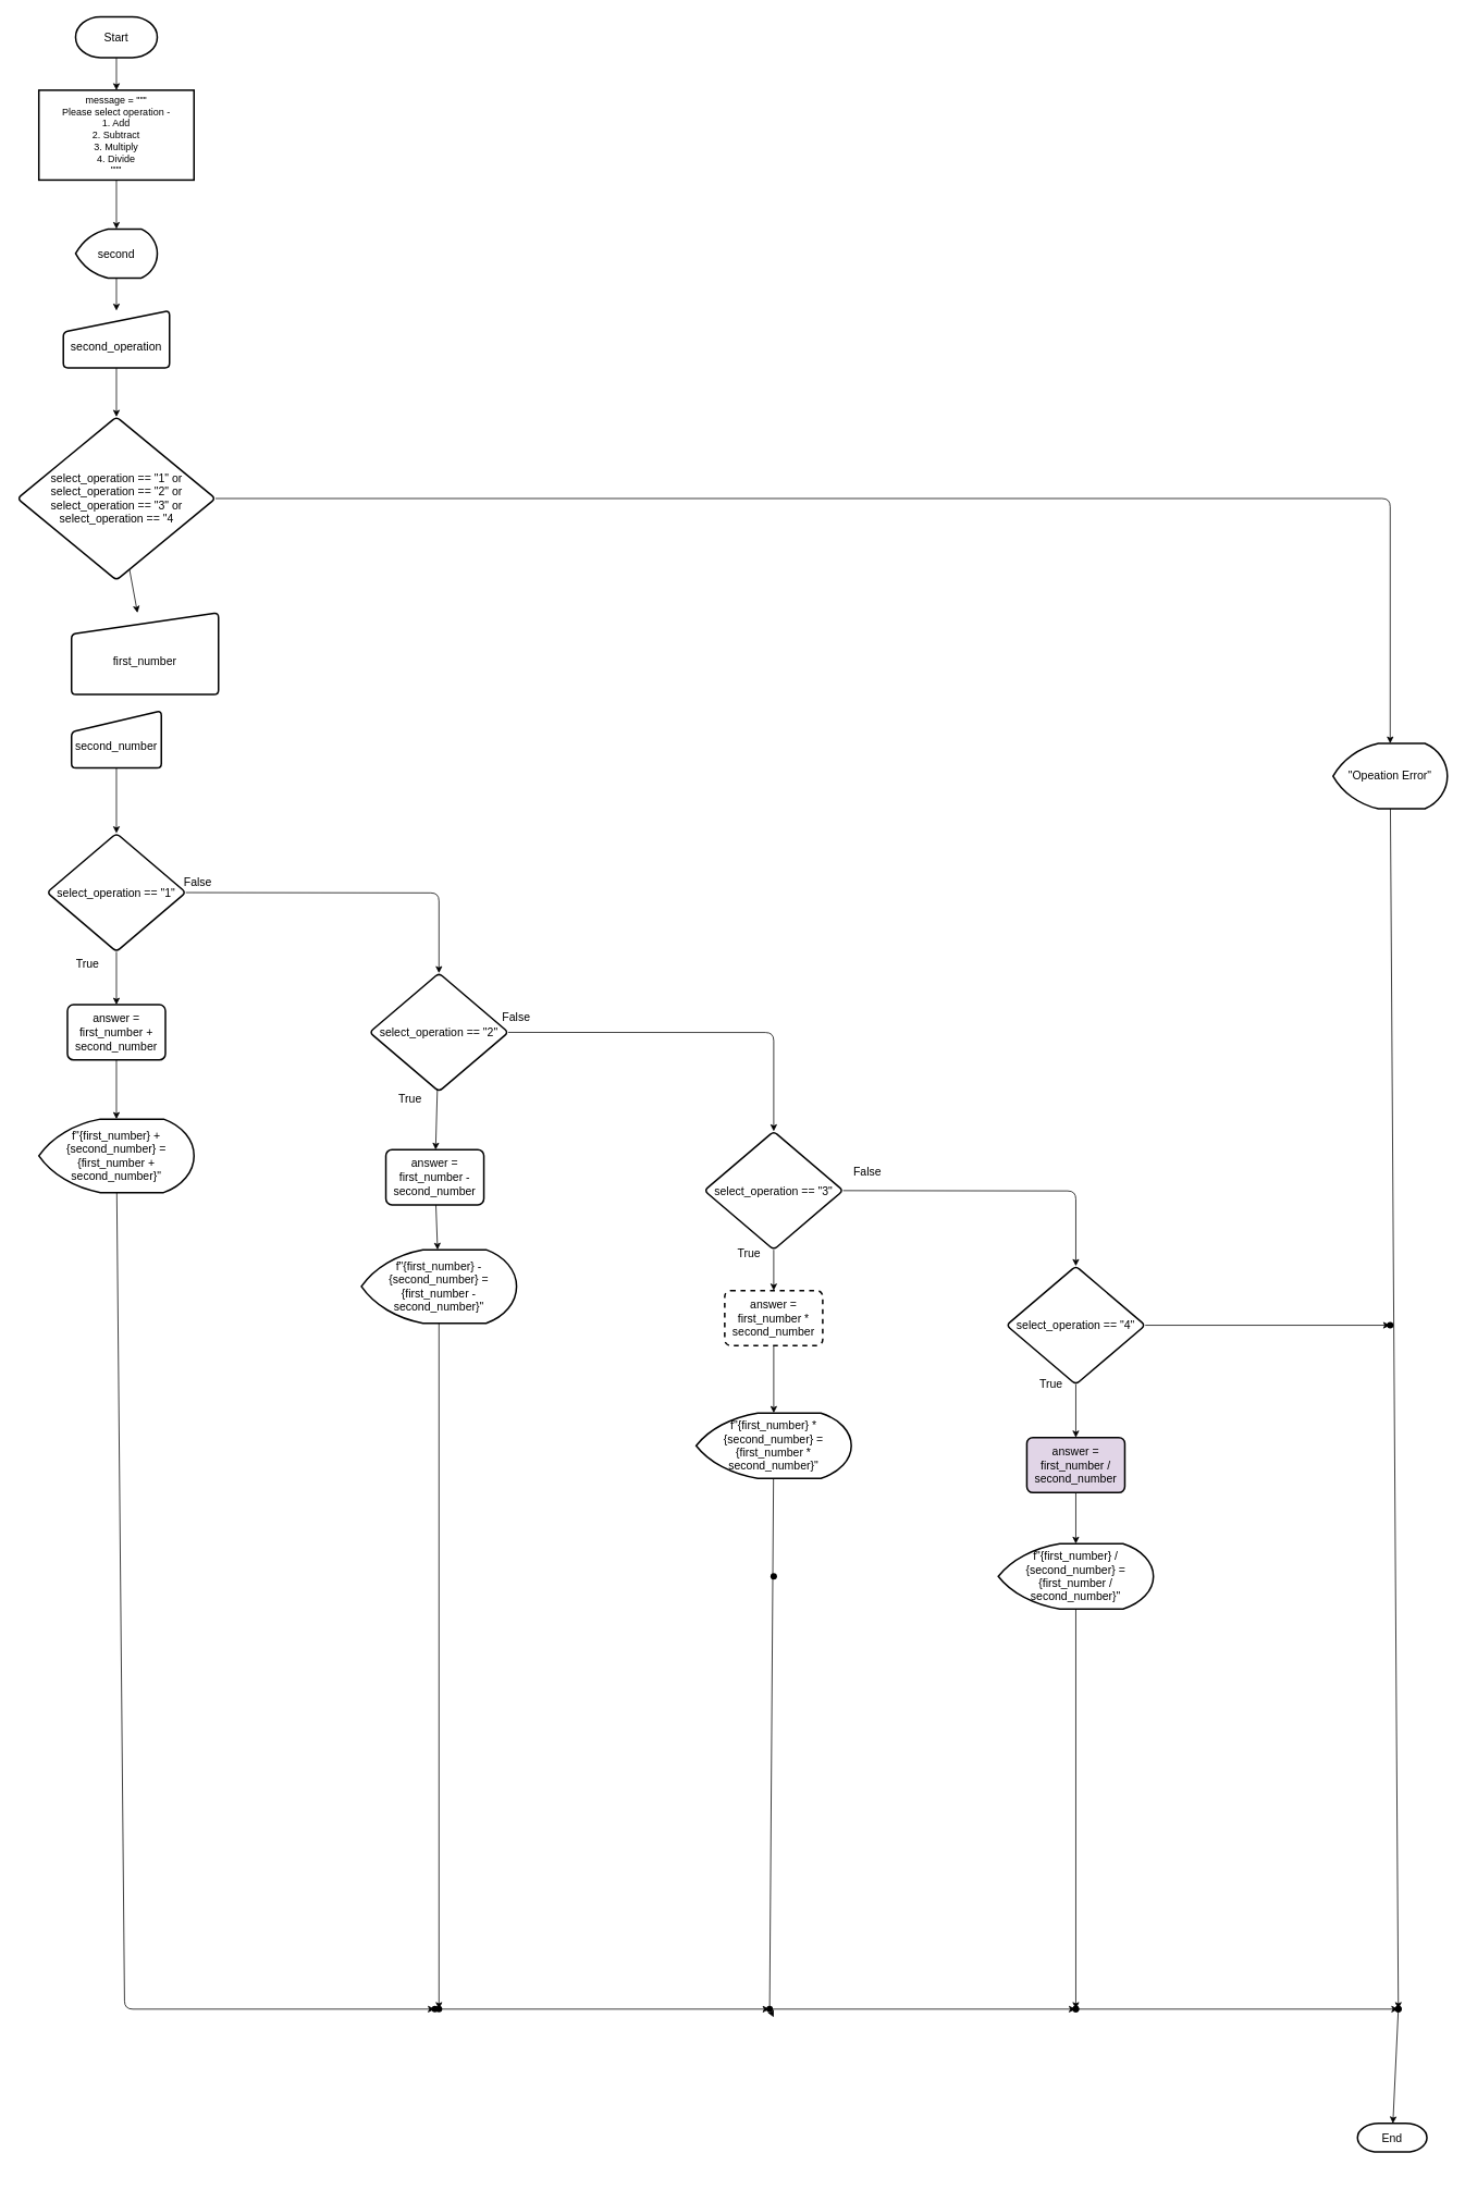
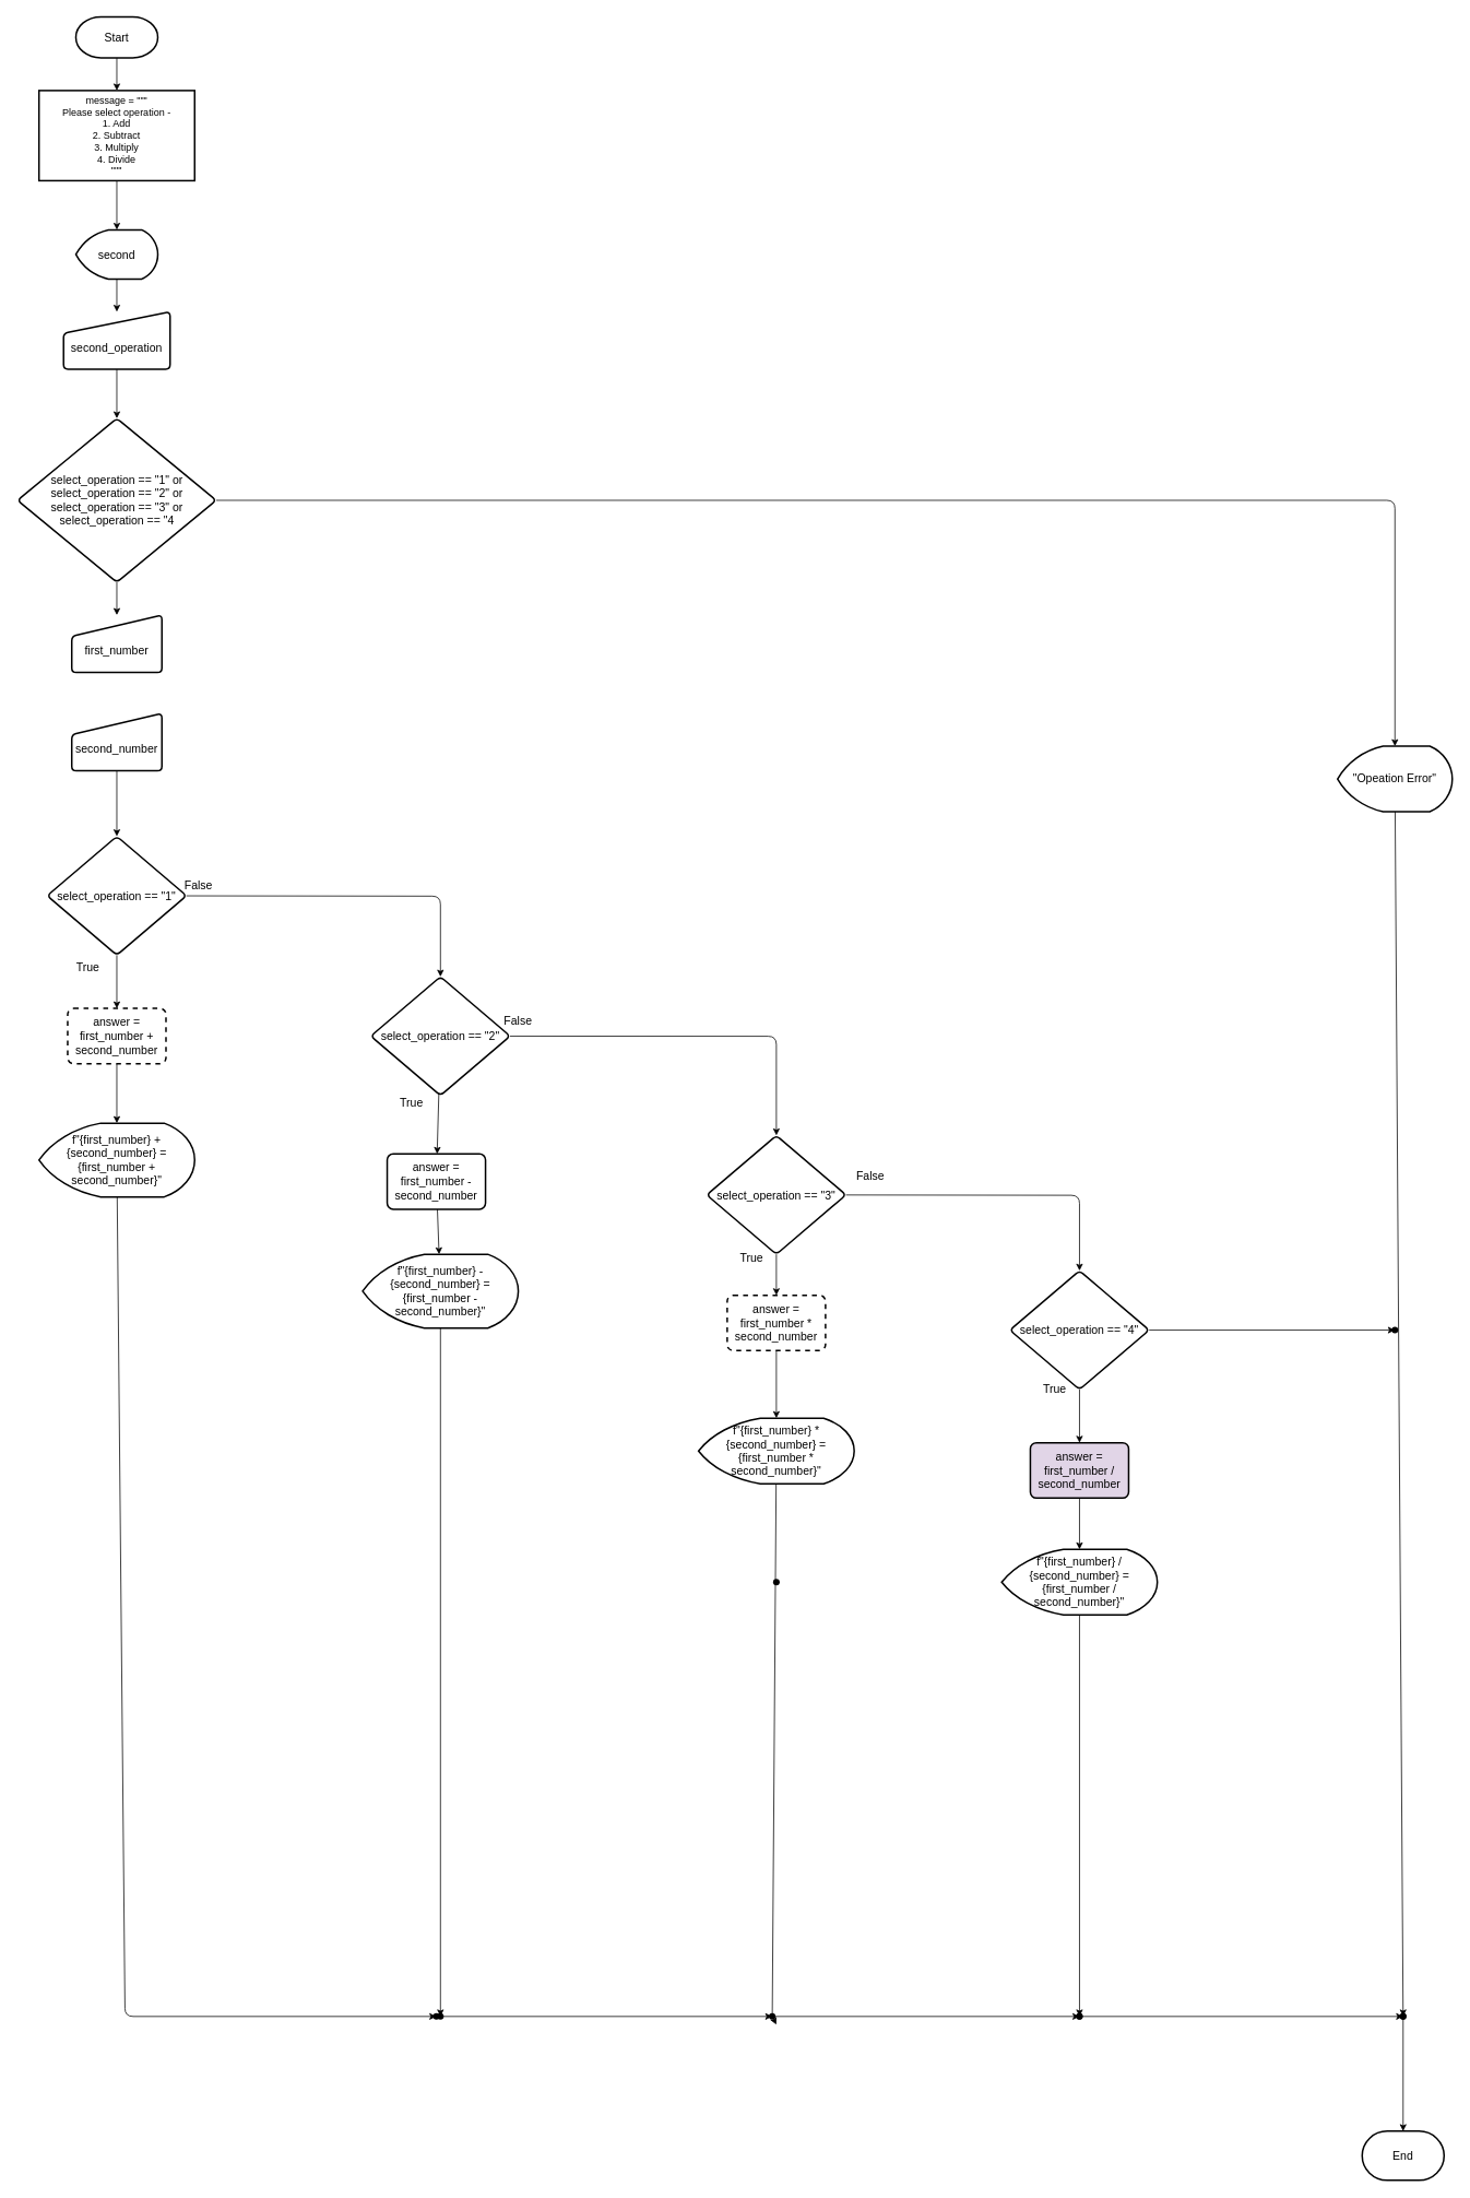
- <mxCell id="13" value="&lt;br&gt;first_number" style="html=1;strokeWidth=2;shape=manualInput;whiteSpace=wrap;rounded=1;size=26;arcSize=11;fontSize=14;" vertex="1" parent="1"><mxGeometry x="87" y="750" width="180" height="100" as="geometry" /></mxCell>
+ <mxCell id="13" value="&lt;br&gt;first_number" style="html=1;strokeWidth=2;shape=manualInput;whiteSpace=wrap;rounded=1;size=26;arcSize=11;fontSize=14;" vertex="1" parent="1"><mxGeometry x="87" y="750" width="110" height="70" as="geometry" /></mxCell>
- <mxCell id="20" value="answer = first_number + second_number" style="whiteSpace=wrap;html=1;fontSize=14;strokeWidth=2;rounded=1;arcSize=11;" vertex="1" parent="1"><mxGeometry x="82" y="1230" width="120" height="67.5" as="geometry" /></mxCell>
+ <mxCell id="20" value="answer = first_number + second_number" style="whiteSpace=wrap;html=1;fontSize=14;strokeWidth=2;rounded=1;arcSize=11;dashed=1;" vertex="1" parent="1"><mxGeometry x="82" y="1230" width="120" height="67.5" as="geometry" /></mxCell>
- <mxCell id="66" value="End" style="strokeWidth=2;html=1;shape=mxgraph.flowchart.terminator;whiteSpace=wrap;fontSize=14;" vertex="1" parent="1"><mxGeometry x="1662" y="2600" width="85" height="35" as="geometry" /></mxCell>
+ <mxCell id="66" value="End" style="strokeWidth=2;html=1;shape=mxgraph.flowchart.terminator;whiteSpace=wrap;fontSize=14;" vertex="1" parent="1"><mxGeometry x="1662" y="2600" width="100" height="60" as="geometry" /></mxCell>
